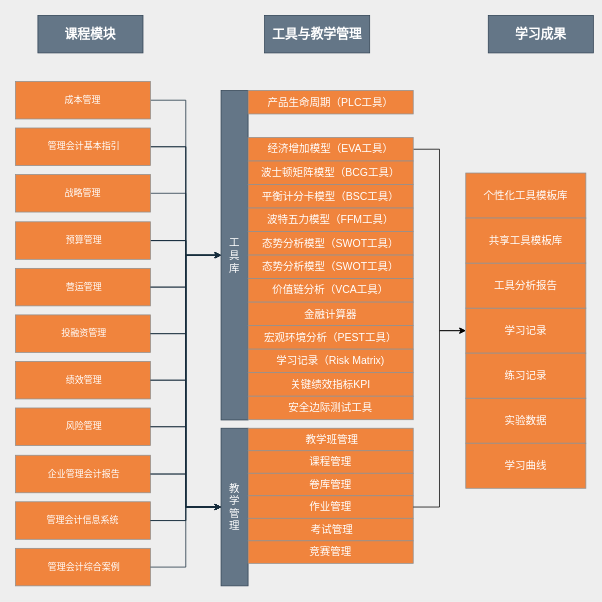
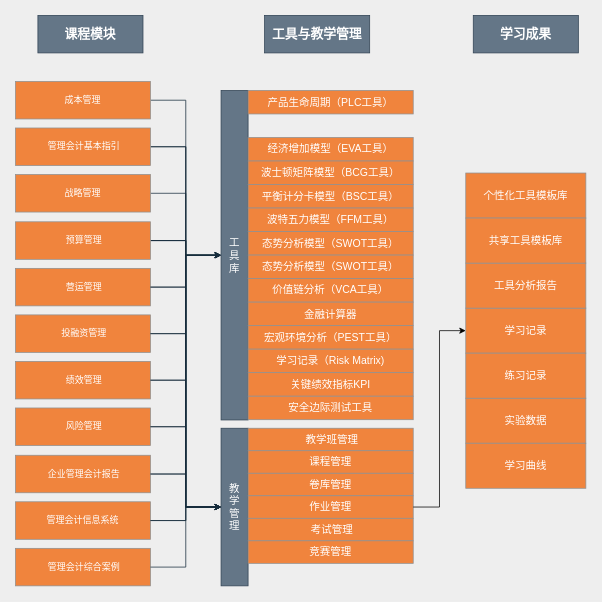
- <mxCell id="14" value="学习成果" style="rounded=0;whiteSpace=wrap;html=1;sketch=0;fontSize=17;fontColor=#ffffff;strokeColor=#314354;fillColor=#647687;align=center;verticalAlign=middle;fontStyle=1" vertex="1" parent="1"><mxGeometry x="650" y="20" width="140" height="50" as="geometry" /></mxCell>
+ <mxCell id="14" value="学习成果" style="rounded=0;whiteSpace=wrap;html=1;sketch=0;fontSize=17;fontColor=#ffffff;strokeColor=#314354;fillColor=#647687;align=center;verticalAlign=middle;fontStyle=1" vertex="1" parent="1"><mxGeometry x="630" y="20" width="140" height="50" as="geometry" /></mxCell>
- <mxCell id="30" style="edgeStyle=orthogonalEdgeStyle;rounded=0;sketch=0;orthogonalLoop=1;jettySize=auto;html=1;entryX=0;entryY=0.5;entryDx=0;entryDy=0;fontColor=#FFFFFF;exitX=1;exitY=0.5;exitDx=0;exitDy=0;" edge="1" parent="1" source="39" target="62"><mxGeometry relative="1" as="geometry" /></mxCell>
